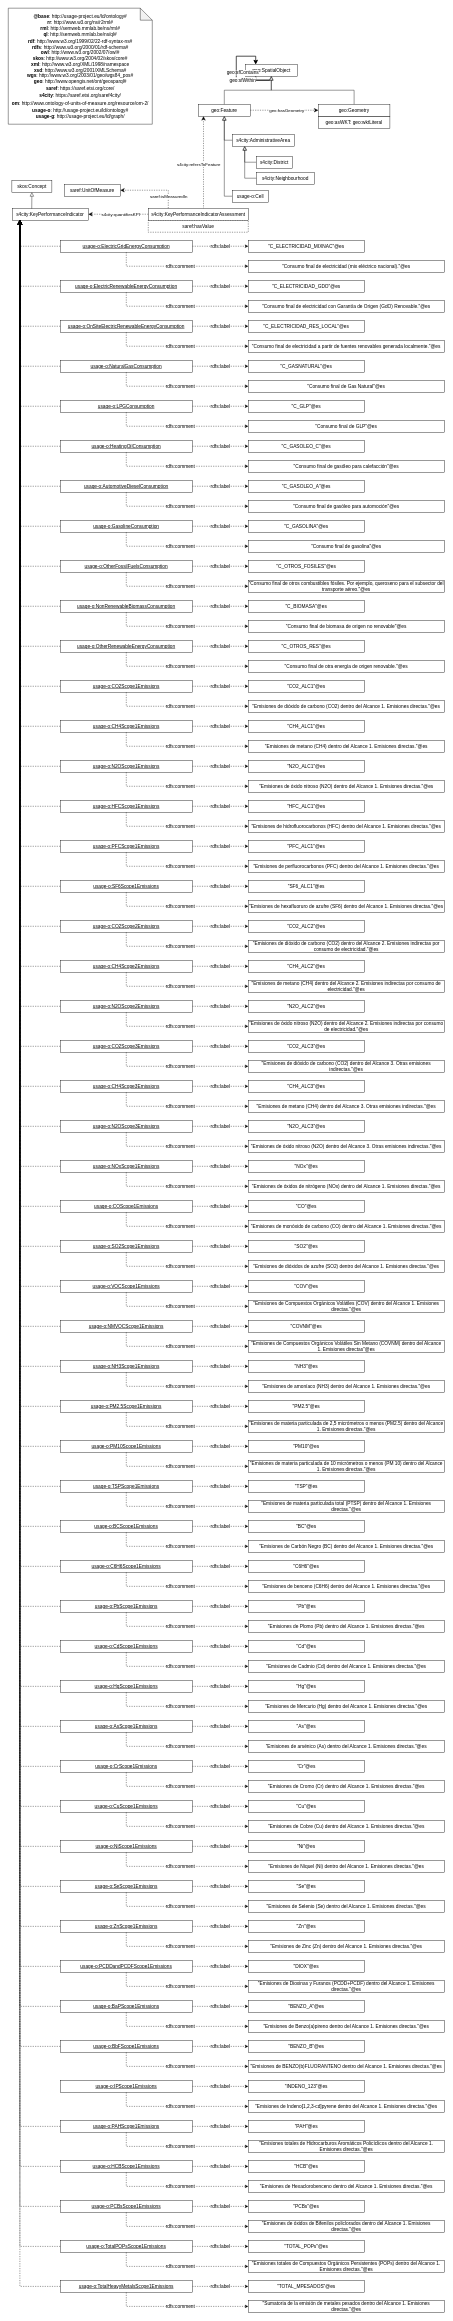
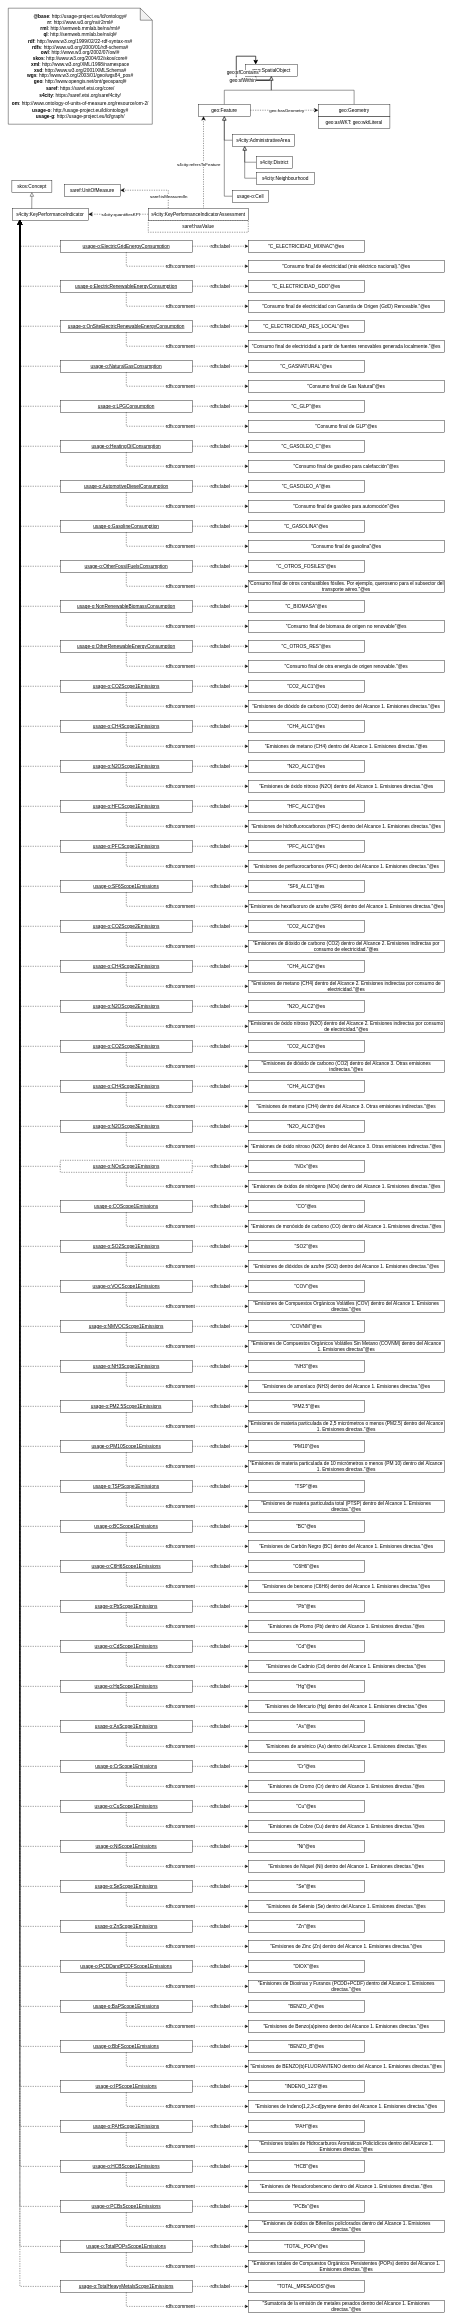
- <mxCell id="166" value="&lt;u&gt;usage-o:NOxScope1Emissions&lt;/u&gt;" style="rounded=0;whiteSpace=wrap;html=1;snapToPoint=1;points=[[0.1,0],[0.2,0],[0.3,0],[0.4,0],[0.5,0],[0.6,0],[0.7,0],[0.8,0],[0.9,0],[0,0.1],[0,0.3],[0,0.5],[0,0.7],[0,0.9],[0.1,1],[0.2,1],[0.3,1],[0.4,1],[0.5,1],[0.6,1],[0.7,1],[0.8,1],[0.9,1],[1,0.1],[1,0.3],[1,0.5],[1,0.7],[1,0.9]];" parent="1" vertex="1"><mxGeometry x="150" y="2900" width="330" height="30" as="geometry" /></mxCell>
+ <mxCell id="166" value="&lt;u&gt;usage-o:NOxScope1Emissions&lt;/u&gt;" style="rounded=0;whiteSpace=wrap;html=1;snapToPoint=1;points=[[0.1,0],[0.2,0],[0.3,0],[0.4,0],[0.5,0],[0.6,0],[0.7,0],[0.8,0],[0.9,0],[0,0.1],[0,0.3],[0,0.5],[0,0.7],[0,0.9],[0.1,1],[0.2,1],[0.3,1],[0.4,1],[0.5,1],[0.6,1],[0.7,1],[0.8,1],[0.9,1],[1,0.1],[1,0.3],[1,0.5],[1,0.7],[1,0.9]];dashed=1;" parent="1" vertex="1"><mxGeometry x="150" y="2900" width="330" height="30" as="geometry" /></mxCell>
+ <mxCell id="307" value="" style="endArrow=open;html=1;fontColor=#000099;endFill=0;dashed=1;endSize=8;exitX=0;exitY=0.5;exitDx=0;exitDy=0;edgeStyle=orthogonalEdgeStyle;rounded=0;entryX=0.1;entryY=1;entryDx=0;entryDy=0;" parent="1" source="304" target="6" edge="1"><mxGeometry width="50" height="50" relative="1" as="geometry"><mxPoint x="310" y="770" as="sourcePoint" /><mxPoint x="100" y="570" as="targetPoint" /></mxGeometry></mxCell>
